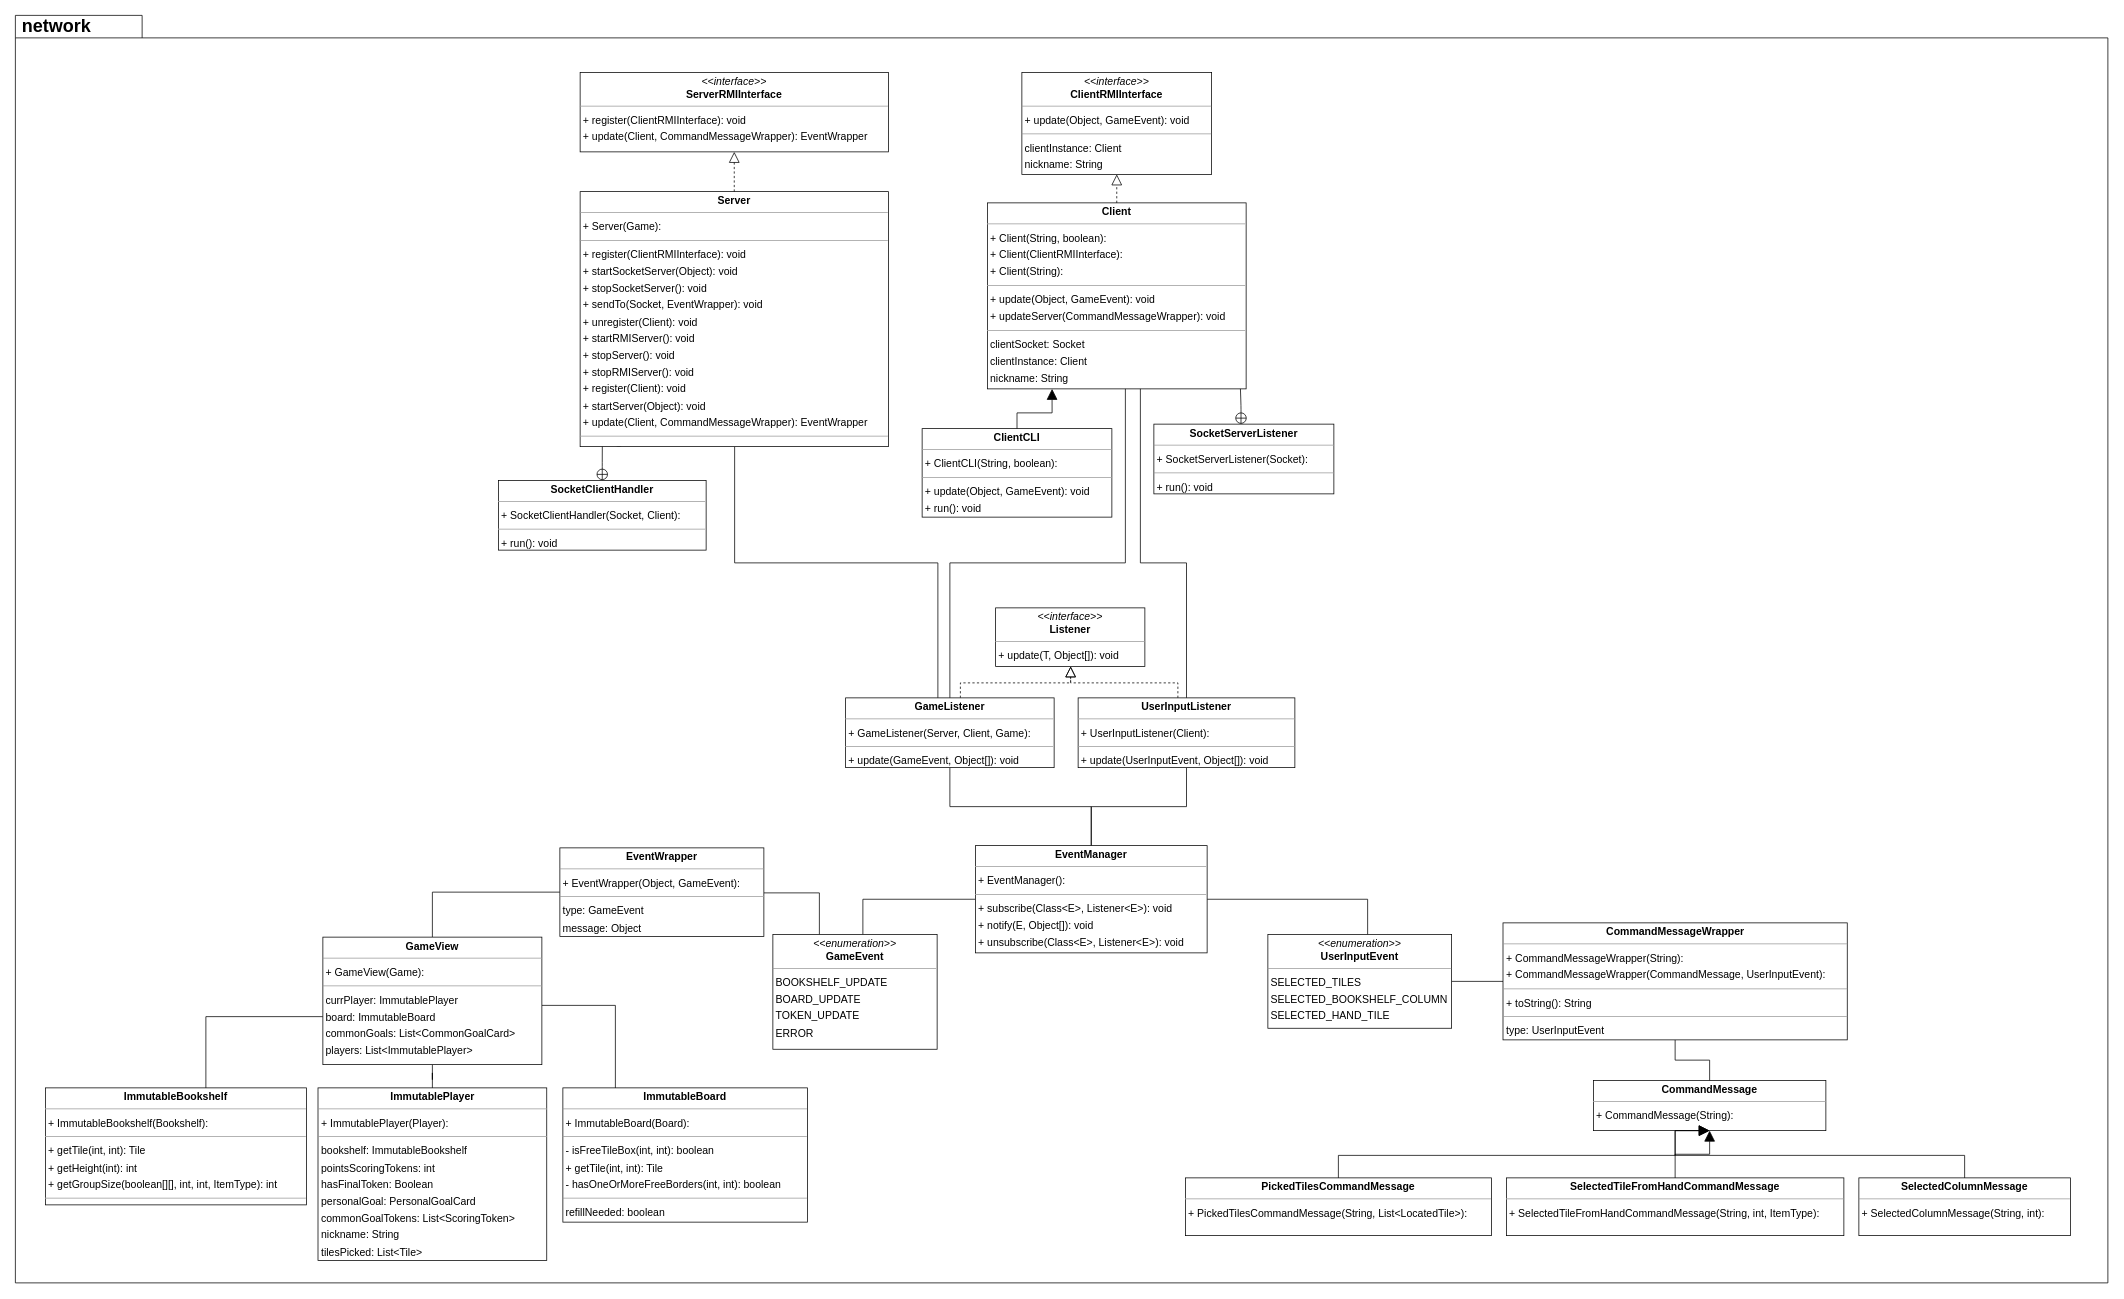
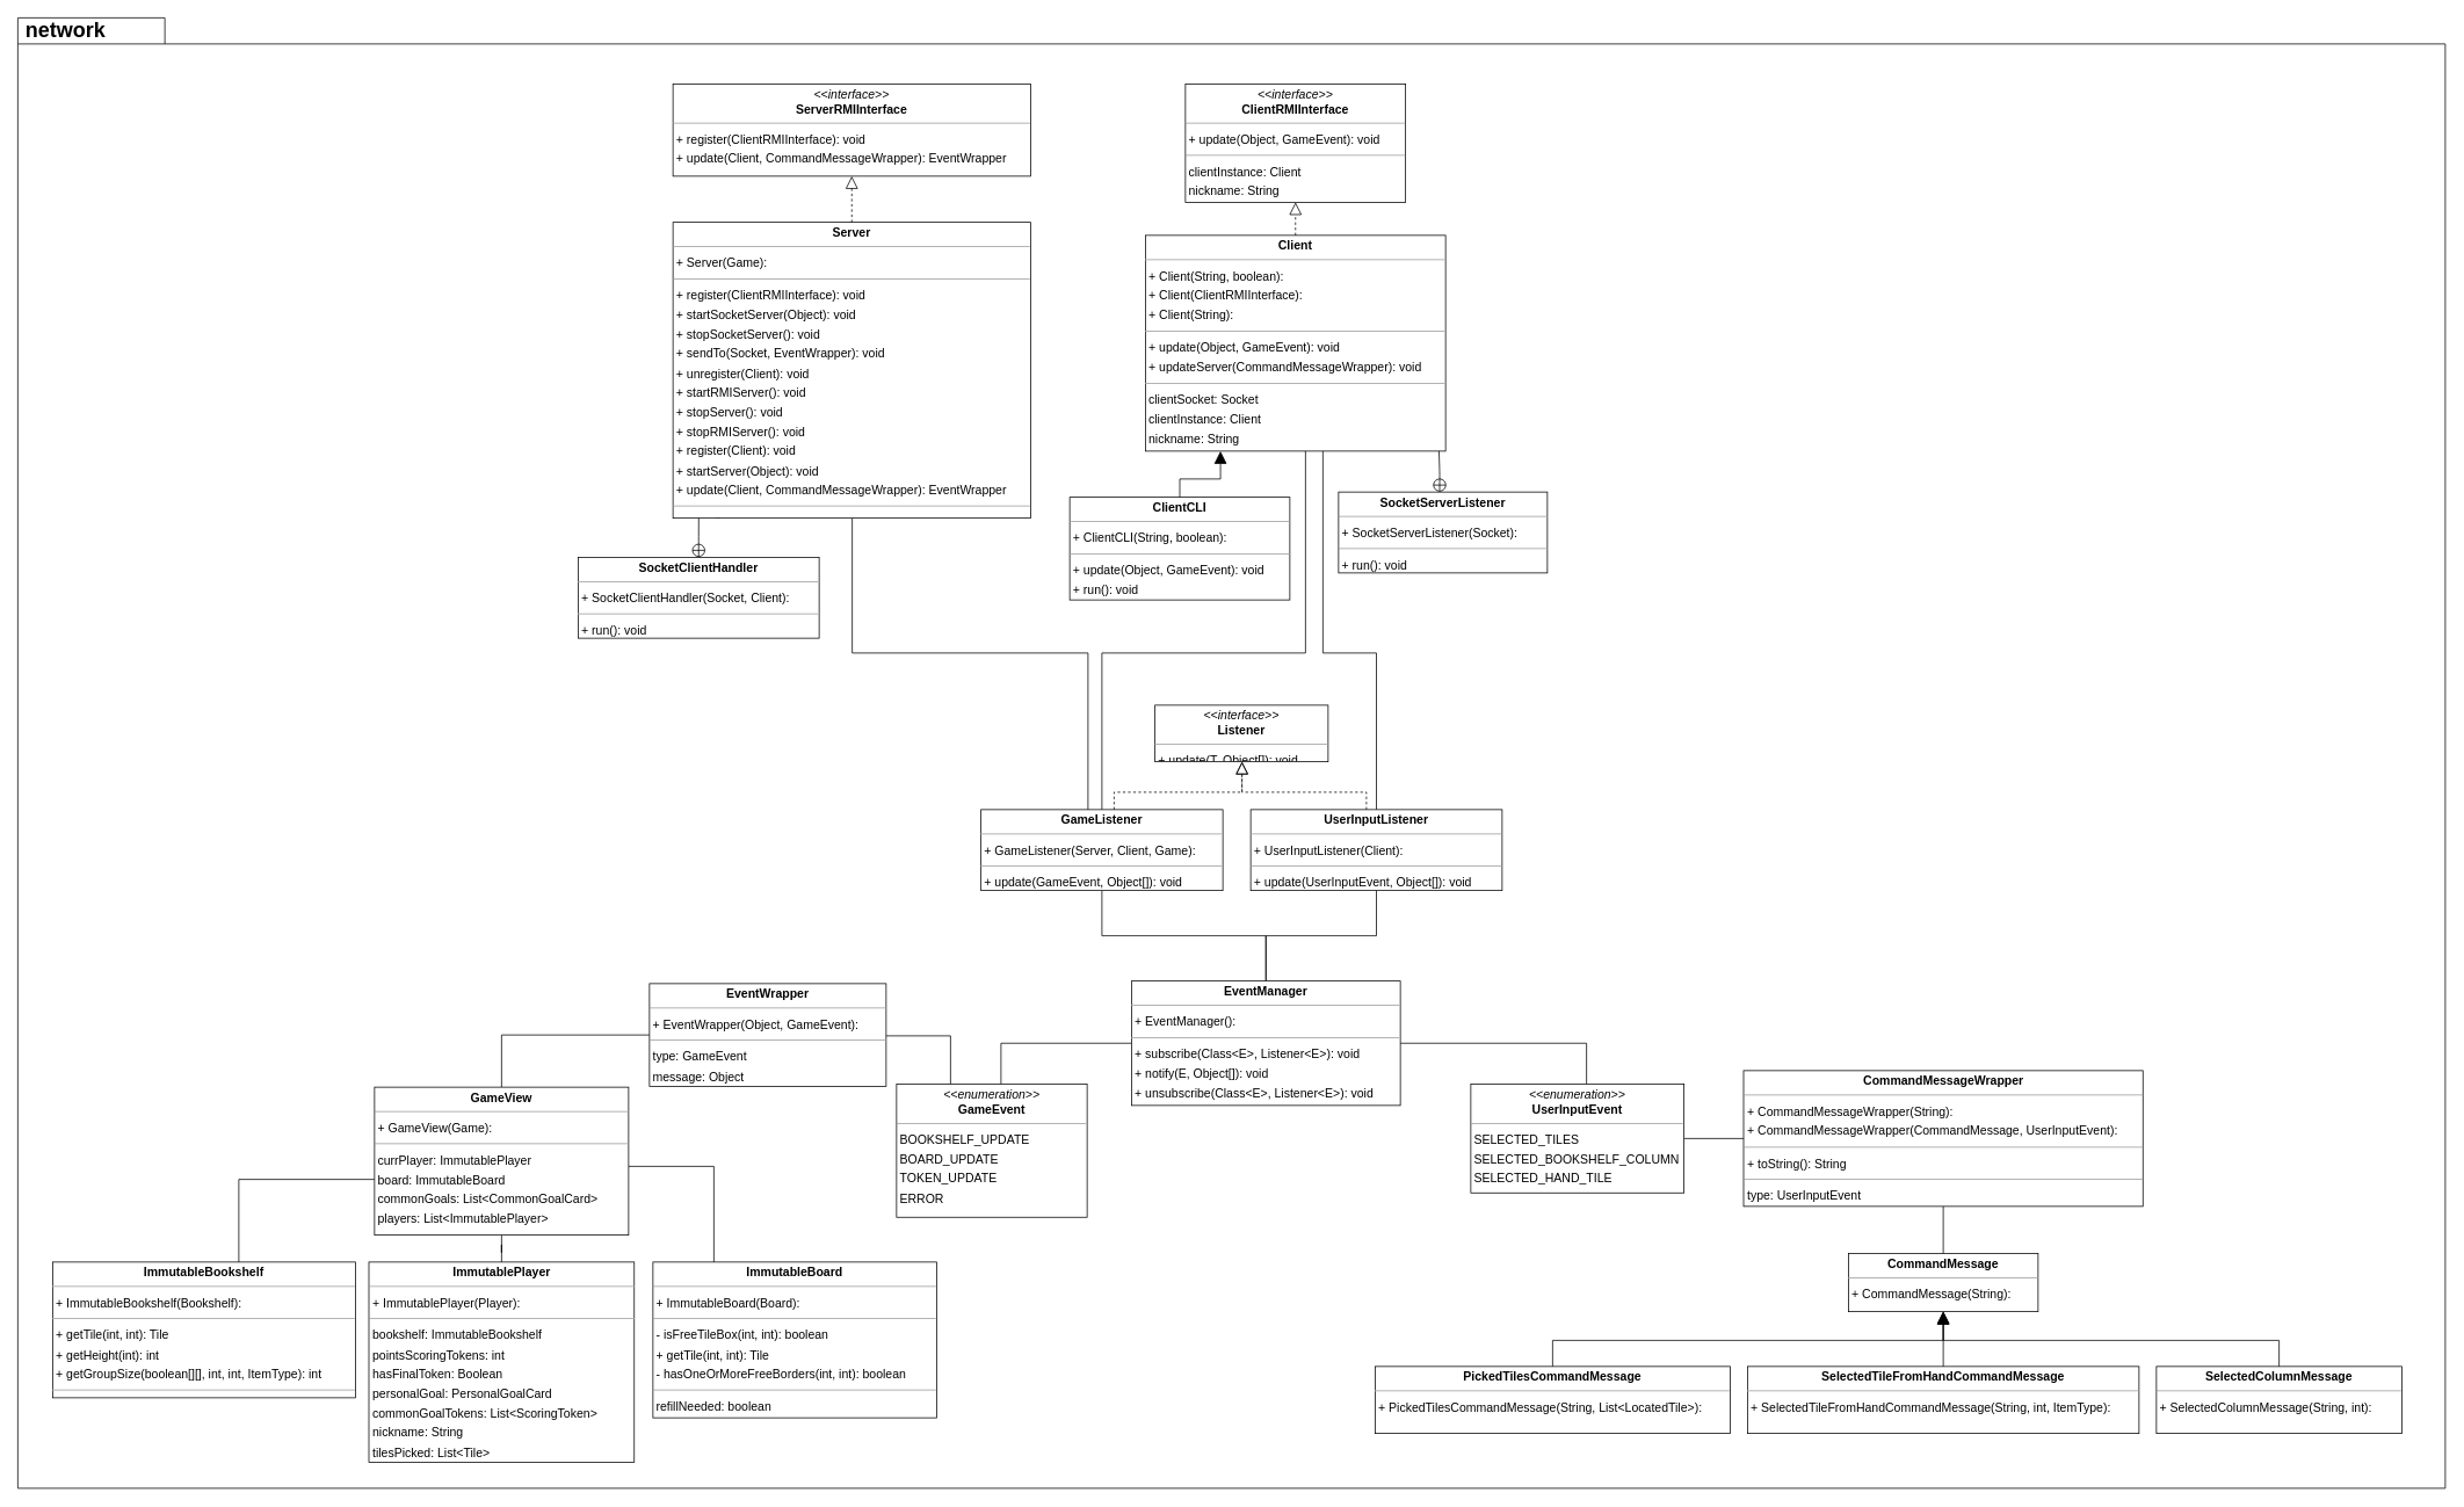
- <mxCell id="37" value="&lt;p style=&quot;margin:0px;margin-top:4px;text-align:center;&quot;&gt;&lt;i&gt;&amp;lt;&amp;lt;interface&amp;gt;&amp;gt;&lt;/i&gt;&lt;br/&gt;&lt;b&gt;Listener&lt;T&gt;&lt;/b&gt;&lt;/p&gt;&lt;hr size=&quot;1&quot;/&gt;&lt;p style=&quot;margin:0 0 0 4px;line-height:1.6;&quot;&gt;+ update(T, Object[]): void&lt;/p&gt;" style="verticalAlign=top;align=left;overflow=fill;fontSize=14;fontFamily=Helvetica;html=1;rounded=0;shadow=0;comic=0;labelBackgroundColor=none;strokeWidth=1;strokeColor=#000000;" parent="1" vertex="1"><mxGeometry x="1327" y="810" width="199" height="78" as="geometry" /></mxCell>
+ <mxCell id="37" value="&lt;p style=&quot;margin:0px;margin-top:4px;text-align:center;&quot;&gt;&lt;i&gt;&amp;lt;&amp;lt;interface&amp;gt;&amp;gt;&lt;/i&gt;&lt;br/&gt;&lt;b&gt;Listener&lt;T&gt;&lt;/b&gt;&lt;/p&gt;&lt;hr size=&quot;1&quot;/&gt;&lt;p style=&quot;margin:0 0 0 4px;line-height:1.6;&quot;&gt;+ update(T, Object[]): void&lt;/p&gt;" style="verticalAlign=top;align=left;overflow=fill;fontSize=14;fontFamily=Helvetica;html=1;rounded=0;shadow=0;comic=0;labelBackgroundColor=none;strokeWidth=1;strokeColor=#000000;" parent="1" vertex="1"><mxGeometry x="1327" y="810" width="199" height="65" as="geometry" /></mxCell>
- <mxCell id="8" value="&lt;p style=&quot;margin:0px;margin-top:4px;text-align:center;&quot;&gt;&lt;b&gt;CommandMessage&lt;/b&gt;&lt;/p&gt;&lt;hr size=&quot;1&quot;/&gt;&lt;p style=&quot;margin:0 0 0 4px;line-height:1.6;&quot;&gt;+ CommandMessage(String): &lt;/p&gt;" style="verticalAlign=top;align=left;overflow=fill;fontSize=14;fontFamily=Helvetica;html=1;rounded=0;shadow=0;comic=0;labelBackgroundColor=none;strokeWidth=1;strokeColor=#000000;" parent="2" vertex="1"><mxGeometry x="2104" y="1420" width="310" height="67" as="geometry" /></mxCell>
+ <mxCell id="8" value="&lt;p style=&quot;margin:0px;margin-top:4px;text-align:center;&quot;&gt;&lt;b&gt;CommandMessage&lt;/b&gt;&lt;/p&gt;&lt;hr size=&quot;1&quot;/&gt;&lt;p style=&quot;margin:0 0 0 4px;line-height:1.6;&quot;&gt;+ CommandMessage(String): &lt;/p&gt;" style="verticalAlign=top;align=left;overflow=fill;fontSize=14;fontFamily=Helvetica;html=1;rounded=0;shadow=0;comic=0;labelBackgroundColor=none;strokeWidth=1;strokeColor=#000000;" parent="2" vertex="1"><mxGeometry x="2104" y="1420" width="218" height="67" as="geometry" /></mxCell>
